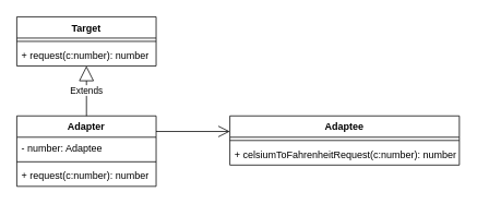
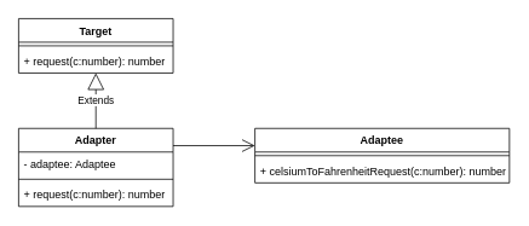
- <mxCell id="6" value="- number: Adaptee" style="text;strokeColor=none;fillColor=none;align=left;verticalAlign=top;spacingLeft=4;spacingRight=4;overflow=hidden;rotatable=0;points=[[0,0.5],[1,0.5]];portConstraint=eastwest;" vertex="1" parent="5"><mxGeometry y="26" width="170" height="26" as="geometry" /></mxCell>
+ <mxCell id="6" value="- adaptee: Adaptee" style="text;strokeColor=none;fillColor=none;align=left;verticalAlign=top;spacingLeft=4;spacingRight=4;overflow=hidden;rotatable=0;points=[[0,0.5],[1,0.5]];portConstraint=eastwest;" vertex="1" parent="5"><mxGeometry y="26" width="170" height="26" as="geometry" /></mxCell>
